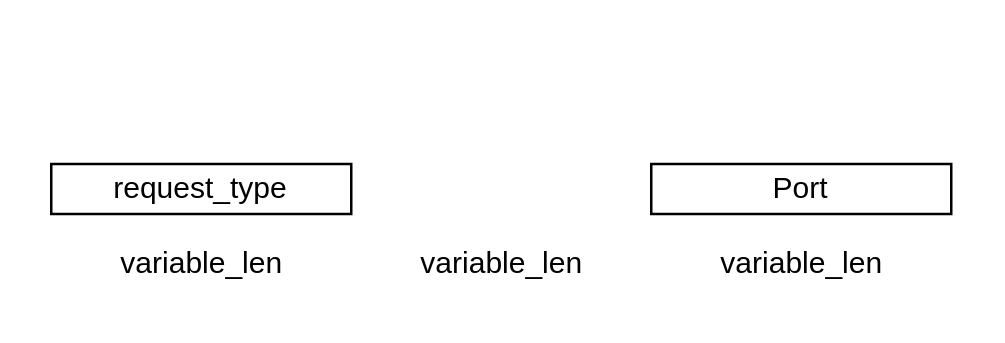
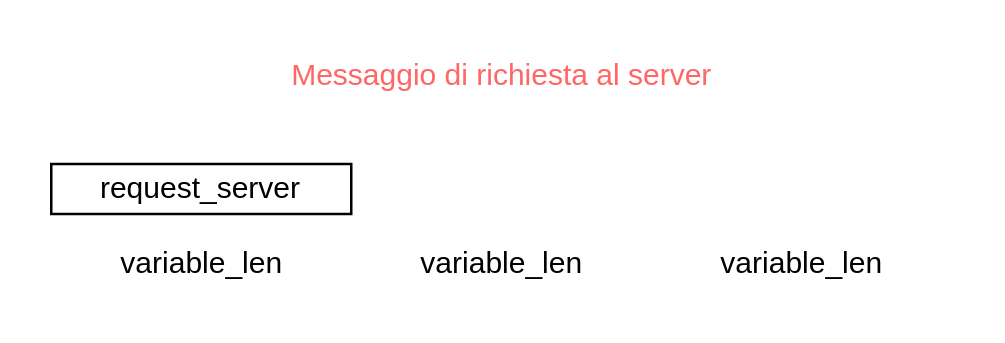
+ <mxCell id="7" value="Messaggio di richiesta al server" style="text;html=1;align=center;verticalAlign=middle;resizable=0;points=[];autosize=1;fontColor=#FF6666;" vertex="1" parent="1"><mxGeometry x="110" y="20" width="180" height="20" as="geometry" /></mxCell>
- <mxCell id="2" value="request_type" style="rounded=0;whiteSpace=wrap;html=1;" vertex="1" parent="1"><mxGeometry x="20" y="65" width="120" height="20" as="geometry" /></mxCell>
+ <mxCell id="2" value="request_server" style="rounded=0;whiteSpace=wrap;html=1;" vertex="1" parent="1"><mxGeometry x="20" y="65" width="120" height="20" as="geometry" /></mxCell>
- <mxCell id="3" value="Port" style="rounded=0;whiteSpace=wrap;html=1;" vertex="1" parent="1"><mxGeometry x="260" y="65" width="120" height="20" as="geometry" /></mxCell>
